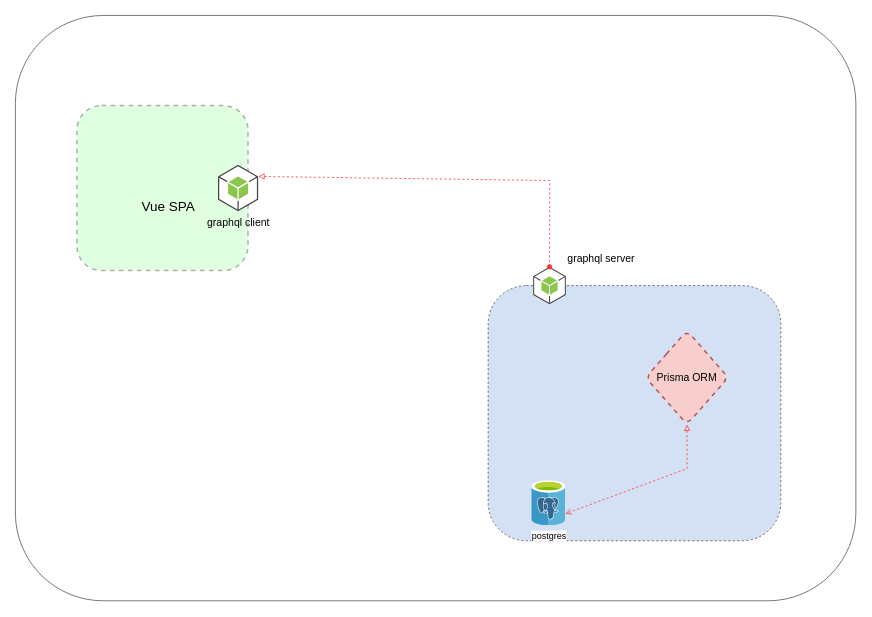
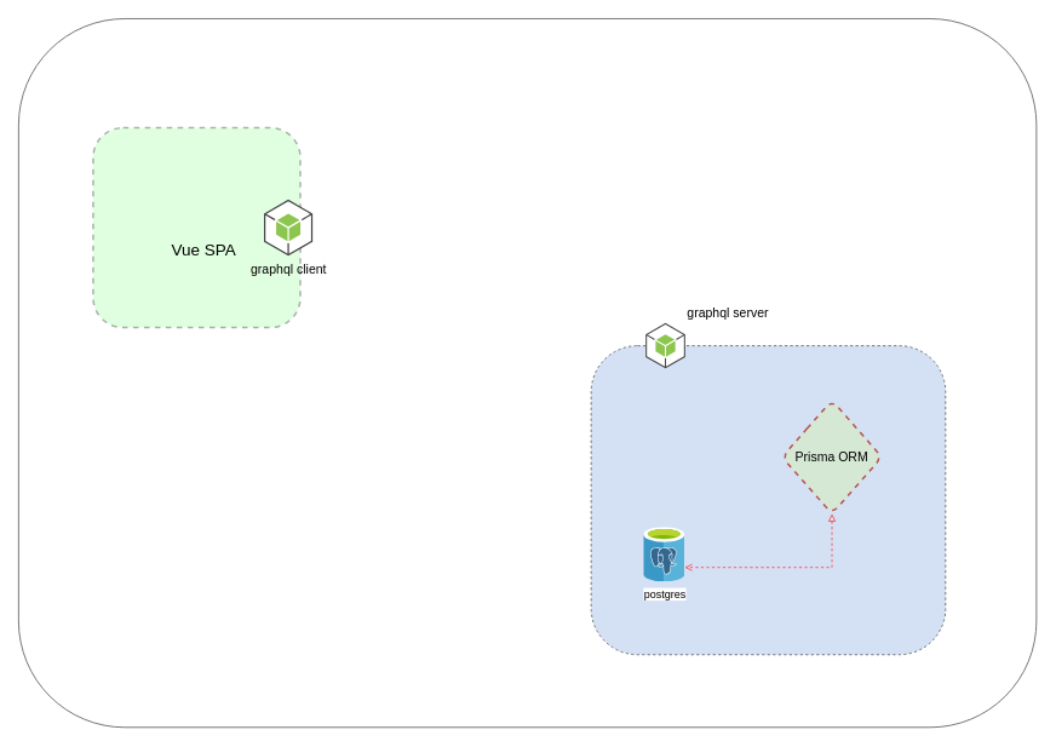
- <mxCell id="11" value="" style="endArrow=oval;html=1;rounded=0;fontSize=14;exitX=1;exitY=0.25;exitDx=0;exitDy=0;exitPerimeter=0;entryX=0.5;entryY=0;entryDx=0;entryDy=0;entryPerimeter=0;startArrow=block;startFill=0;endFill=1;jumpStyle=gap;strokeColor=#FF3333;dashed=1;" edge="1" parent="1" source="9" target="8"><mxGeometry width="50" height="50" relative="1" as="geometry"><mxPoint x="670" y="390" as="sourcePoint" /><mxPoint x="720" y="340" as="targetPoint" /><Array as="points"><mxPoint x="732" y="240" /></Array></mxGeometry></mxCell>
- <mxCell id="10" value="&lt;font style=&quot;font-size: 14px&quot;&gt;Prisma ORM&lt;/font&gt;" style="rhombus;whiteSpace=wrap;html=1;rounded=1;dashed=1;labelBackgroundColor=none;fontSize=14;strokeColor=#b85450;strokeWidth=2;fillColor=#f8cecc;rotation=0;" vertex="1" parent="1"><mxGeometry x="860" y="440" width="110" height="125" as="geometry" /></mxCell>
+ <mxCell id="10" value="&lt;font style=&quot;font-size: 14px&quot;&gt;Prisma ORM&lt;/font&gt;" style="rhombus;whiteSpace=wrap;html=1;rounded=1;dashed=1;labelBackgroundColor=none;fontSize=14;strokeColor=#b85450;strokeWidth=2;fillColor=#d5e8d4;rotation=0;" vertex="1" parent="1"><mxGeometry x="860" y="440" width="110" height="125" as="geometry" /></mxCell>
- <mxCell id="7" value="postgres" style="sketch=0;aspect=fixed;html=1;points=[];align=center;image;fontSize=12;image=img/lib/mscae/Azure_Database_for_PostgreSQL_servers.svg;strokeColor=#4D4D4D;fillColor=#FFFFFF;" vertex="1" parent="1"><mxGeometry x="707.9" y="640" width="45.6" height="60" as="geometry" /></mxCell>
+ <mxCell id="7" value="postgres" style="sketch=0;aspect=fixed;html=1;points=[];align=center;image;fontSize=12;image=img/lib/mscae/Azure_Database_for_PostgreSQL_servers.svg;strokeColor=#4D4D4D;fillColor=#FFFFFF;" vertex="1" parent="1"><mxGeometry x="707.9" y="580" width="45.6" height="60" as="geometry" /></mxCell>
